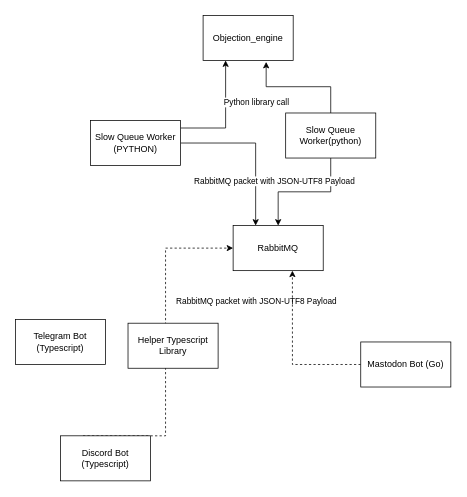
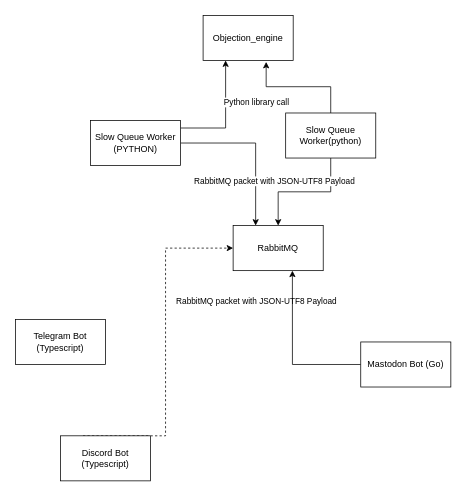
- <mxCell id="18" value="Helper Typescript Library" style="rounded=0;whiteSpace=wrap;html=1;" vertex="1" parent="1"><mxGeometry x="170" y="430" width="120" height="60" as="geometry" /></mxCell>
- <mxCell id="14" style="edgeStyle=orthogonalEdgeStyle;rounded=0;orthogonalLoop=1;jettySize=auto;html=1;entryX=0.658;entryY=1;entryDx=0;entryDy=0;entryPerimeter=0;dashed=1;" edge="1" parent="1" source="15" target="2"><mxGeometry relative="1" as="geometry" /></mxCell>
+ <mxCell id="14" style="edgeStyle=orthogonalEdgeStyle;rounded=0;orthogonalLoop=1;jettySize=auto;html=1;entryX=0.658;entryY=1;entryDx=0;entryDy=0;entryPerimeter=0;" edge="1" parent="1" source="15" target="2"><mxGeometry relative="1" as="geometry" /></mxCell>
